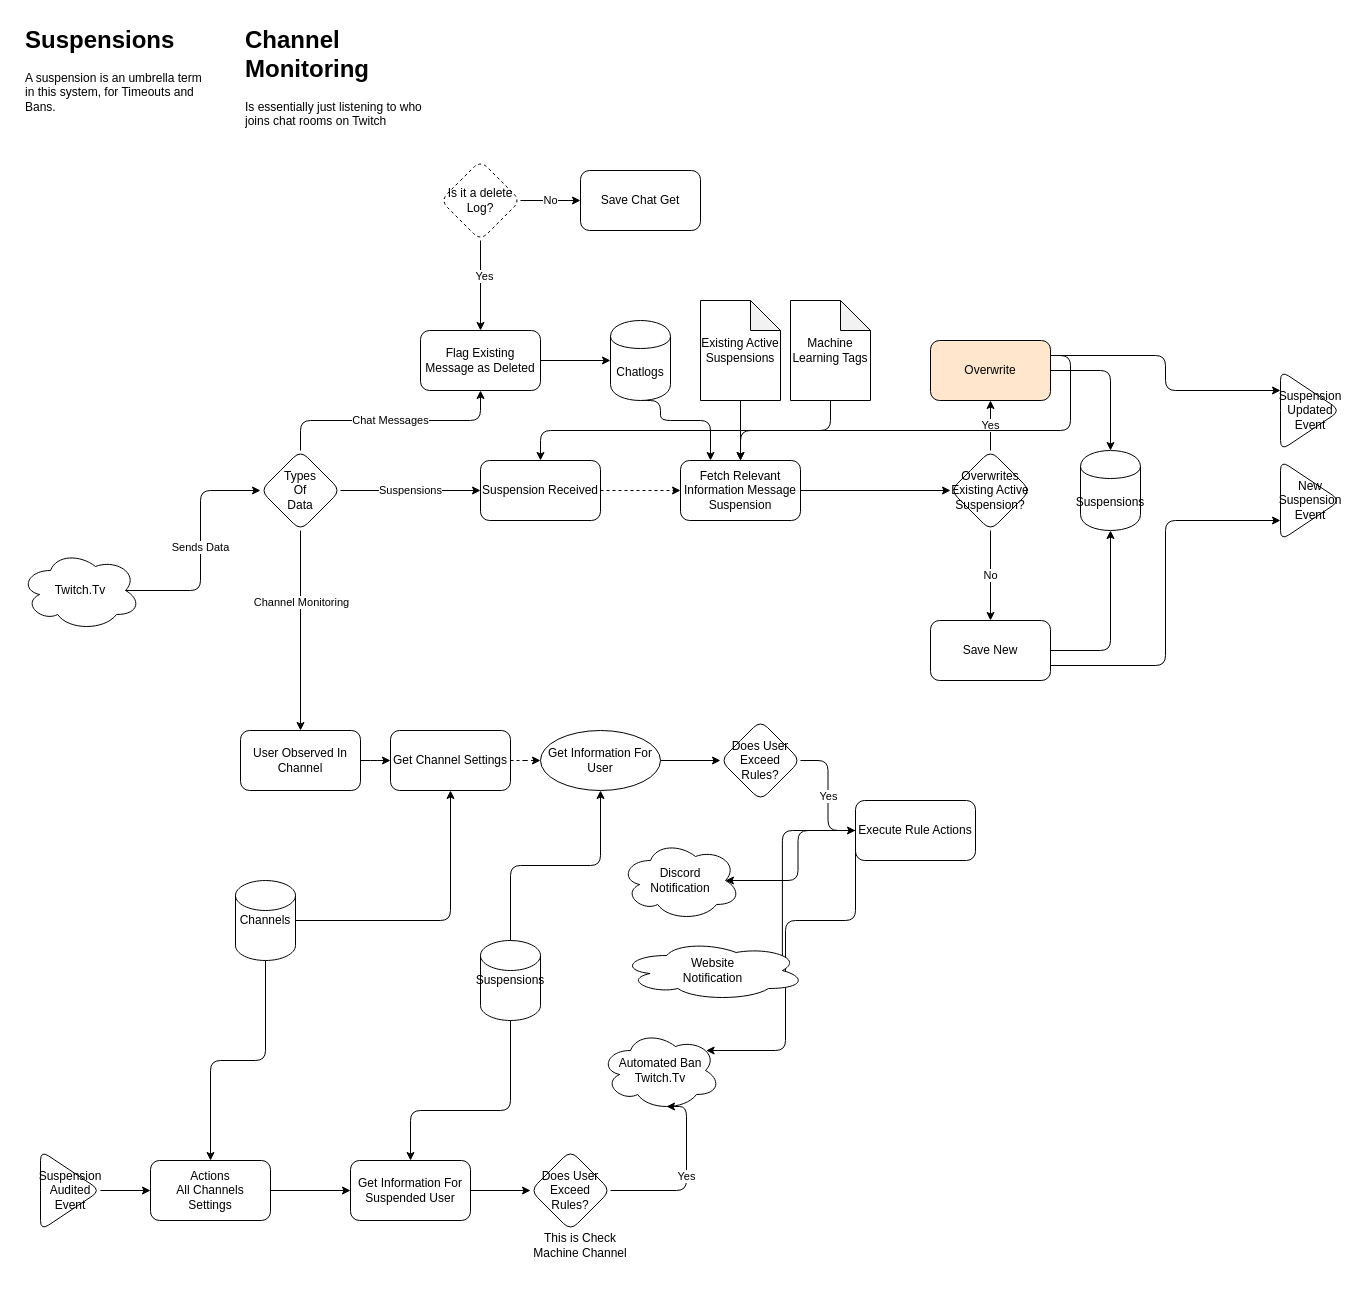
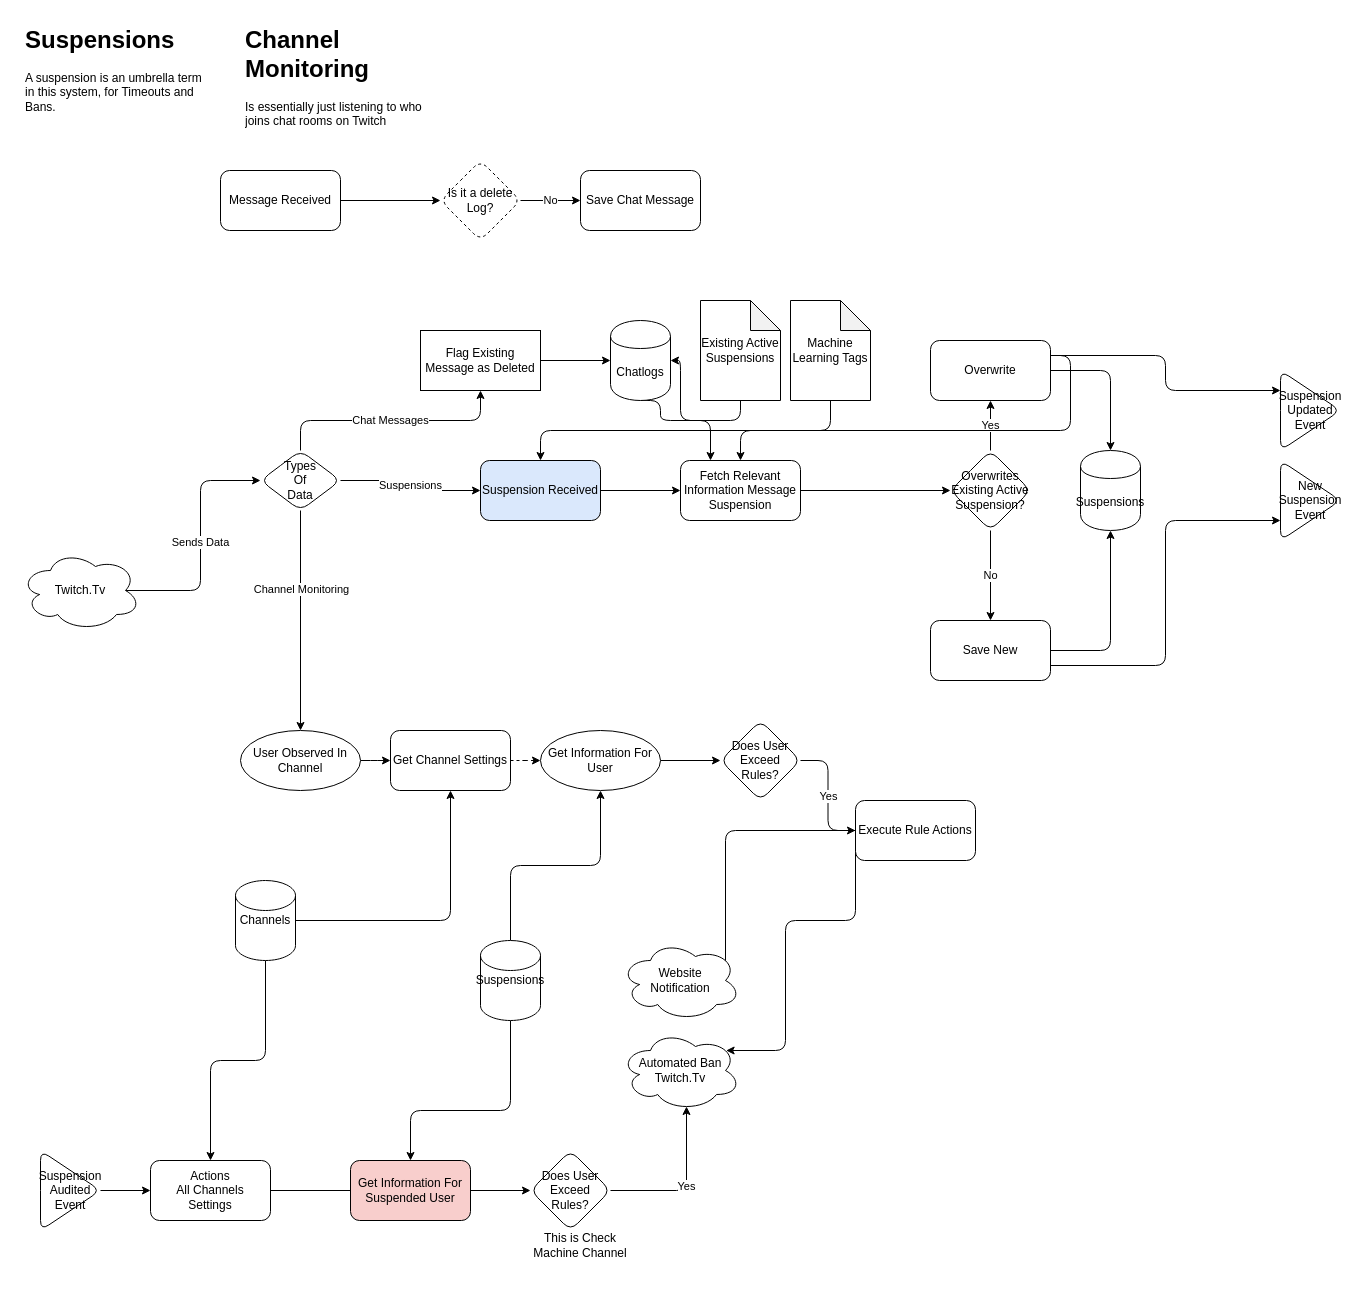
+ <mxCell id="10" value="Message Received" style="whiteSpace=wrap;html=1;rounded=1;" parent="1" vertex="1"><mxGeometry x="220" y="170" width="120" height="60" as="geometry" /></mxCell>
+ <mxCell id="9" value="" style="edgeStyle=orthogonalEdgeStyle;orthogonalLoop=1;jettySize=auto;html=1;" parent="1" source="10" target="35" edge="1"><mxGeometry relative="1" as="geometry" /></mxCell>
- <mxCell id="38" value="Save Chat Get" style="whiteSpace=wrap;html=1;rounded=1;" parent="1" vertex="1"><mxGeometry x="580" y="170" width="120" height="60" as="geometry" /></mxCell>
+ <mxCell id="38" value="Save Chat Message" style="whiteSpace=wrap;html=1;rounded=1;" parent="1" vertex="1"><mxGeometry x="580" y="170" width="120" height="60" as="geometry" /></mxCell>
- <mxCell id="32" value="" style="edgeStyle=orthogonalEdgeStyle;orthogonalLoop=1;jettySize=auto;html=1;" parent="1" source="35" target="37" edge="1"><mxGeometry relative="1" as="geometry" /></mxCell>
- <mxCell id="33" value="Yes" style="edgeLabel;html=1;align=center;verticalAlign=middle;resizable=0;points=[];rounded=1;" parent="32" vertex="1" connectable="0"><mxGeometry x="-0.222" y="3" relative="1" as="geometry"><mxPoint as="offset" /></mxGeometry></mxCell>
- <mxCell id="37" value="Flag Existing Message as Deleted" style="whiteSpace=wrap;html=1;rounded=1;" parent="1" vertex="1"><mxGeometry x="420" y="330" width="120" height="60" as="geometry" /></mxCell>
+ <mxCell id="37" value="Flag Existing Message as Deleted" style="whiteSpace=wrap;html=1;rounded=0;" parent="1" vertex="1"><mxGeometry x="420" y="330" width="120" height="60" as="geometry" /></mxCell>
- <mxCell id="25" value="Overwrite" style="whiteSpace=wrap;html=1;rounded=1;fillColor=#ffe6cc;" parent="1" vertex="1"><mxGeometry x="930" y="340" width="120" height="60" as="geometry" /></mxCell>
+ <mxCell id="25" value="Overwrite" style="whiteSpace=wrap;html=1;rounded=1;" parent="1" vertex="1"><mxGeometry x="930" y="340" width="120" height="60" as="geometry" /></mxCell>
- <mxCell id="15" style="edgeStyle=orthogonalEdgeStyle;orthogonalLoop=1;jettySize=auto;html=1;exitX=0.5;exitY=1;exitDx=0;exitDy=0;exitPerimeter=0;entryX=0.5;entryY=0;entryDx=0;entryDy=0;" parent="1" source="16" target="14" edge="1"><mxGeometry relative="1" as="geometry" /></mxCell>
+ <mxCell id="15" style="edgeStyle=orthogonalEdgeStyle;orthogonalLoop=1;jettySize=auto;html=1;exitX=0.5;exitY=1;exitDx=0;exitDy=0;exitPerimeter=0;" parent="1" source="16" target="40" edge="1"><mxGeometry relative="1" as="geometry" /></mxCell>
- <mxCell id="6" value="Types &lt;br&gt;Of &lt;br&gt;Data" style="rhombus;whiteSpace=wrap;html=1;rounded=1;" parent="1" vertex="1"><mxGeometry x="260" y="450" width="80" height="80" as="geometry" /></mxCell>
+ <mxCell id="6" value="Types &lt;br&gt;Of &lt;br&gt;Data" style="rhombus;whiteSpace=wrap;html=1;rounded=1;" parent="1" vertex="1"><mxGeometry x="260" y="450" width="80" height="60" as="geometry" /></mxCell>
- <mxCell id="8" value="Suspension Received" style="whiteSpace=wrap;html=1;rounded=1;" parent="1" vertex="1"><mxGeometry x="480" y="460" width="120" height="60" as="geometry" /></mxCell>
+ <mxCell id="8" value="Suspension Received" style="whiteSpace=wrap;html=1;rounded=1;fillColor=#dae8fc;" parent="1" vertex="1"><mxGeometry x="480" y="460" width="120" height="60" as="geometry" /></mxCell>
- <mxCell id="7" value="" style="edgeStyle=orthogonalEdgeStyle;orthogonalLoop=1;jettySize=auto;html=1;dashed=1;" parent="1" source="8" target="14" edge="1"><mxGeometry relative="1" as="geometry" /></mxCell>
+ <mxCell id="7" value="" style="edgeStyle=orthogonalEdgeStyle;orthogonalLoop=1;jettySize=auto;html=1;" parent="1" source="8" target="14" edge="1"><mxGeometry relative="1" as="geometry" /></mxCell>
- <mxCell id="12" value="User Observed In Channel" style="whiteSpace=wrap;html=1;rounded=1;" parent="1" vertex="1"><mxGeometry x="240" y="730" width="120" height="60" as="geometry" /></mxCell>
+ <mxCell id="12" value="User Observed In Channel" style="ellipse;whiteSpace=wrap;html=1;" parent="1" vertex="1"><mxGeometry x="240" y="730" width="120" height="60" as="geometry" /></mxCell>
- <mxCell id="51" value="Discord &lt;br&gt;Notification" style="ellipse;shape=cloud;whiteSpace=wrap;html=1;rounded=1;" parent="1" vertex="1"><mxGeometry x="620" y="840" width="120" height="80" as="geometry" /></mxCell>
- <mxCell id="47" style="edgeStyle=orthogonalEdgeStyle;orthogonalLoop=1;jettySize=auto;html=1;exitX=0;exitY=0.5;exitDx=0;exitDy=0;entryX=0.875;entryY=0.5;entryDx=0;entryDy=0;entryPerimeter=0;" parent="1" source="50" target="51" edge="1"><mxGeometry relative="1" as="geometry" /></mxCell>
- <mxCell id="52" value="Website &lt;br&gt;Notification" style="ellipse;shape=cloud;whiteSpace=wrap;html=1;rounded=1;" parent="1" vertex="1"><mxGeometry x="620" y="940" width="185" height="60" as="geometry" /></mxCell>
+ <mxCell id="52" value="Website &lt;br&gt;Notification" style="ellipse;shape=cloud;whiteSpace=wrap;html=1;rounded=1;" parent="1" vertex="1"><mxGeometry x="620" y="940" width="120" height="80" as="geometry" /></mxCell>
- <mxCell id="55" value="Automated Ban&lt;br&gt;Twitch.Tv" style="ellipse;shape=cloud;whiteSpace=wrap;html=1;rounded=1;" parent="1" vertex="1"><mxGeometry x="600" y="1030" width="120" height="80" as="geometry" /></mxCell>
+ <mxCell id="55" value="Automated Ban&lt;br&gt;Twitch.Tv" style="ellipse;shape=cloud;whiteSpace=wrap;html=1;rounded=1;" parent="1" vertex="1"><mxGeometry x="620" y="1030" width="120" height="80" as="geometry" /></mxCell>
- <mxCell id="58" value="" style="edgeStyle=orthogonalEdgeStyle;orthogonalLoop=1;jettySize=auto;html=1;" parent="1" source="59" target="61" edge="1"><mxGeometry relative="1" as="geometry" /></mxCell>
+ <mxCell id="58" value="" style="edgeStyle=orthogonalEdgeStyle;orthogonalLoop=1;jettySize=auto;html=1;endArrow=none;" parent="1" source="59" target="61" edge="1"><mxGeometry relative="1" as="geometry" /></mxCell>
- <mxCell id="61" value="Get Information For Suspended User" style="whiteSpace=wrap;html=1;rounded=1;" parent="1" vertex="1"><mxGeometry x="350" y="1160" width="120" height="60" as="geometry" /></mxCell>
+ <mxCell id="61" value="Get Information For Suspended User" style="whiteSpace=wrap;html=1;rounded=1;fillColor=#f8cecc;" parent="1" vertex="1"><mxGeometry x="350" y="1160" width="120" height="60" as="geometry" /></mxCell>
